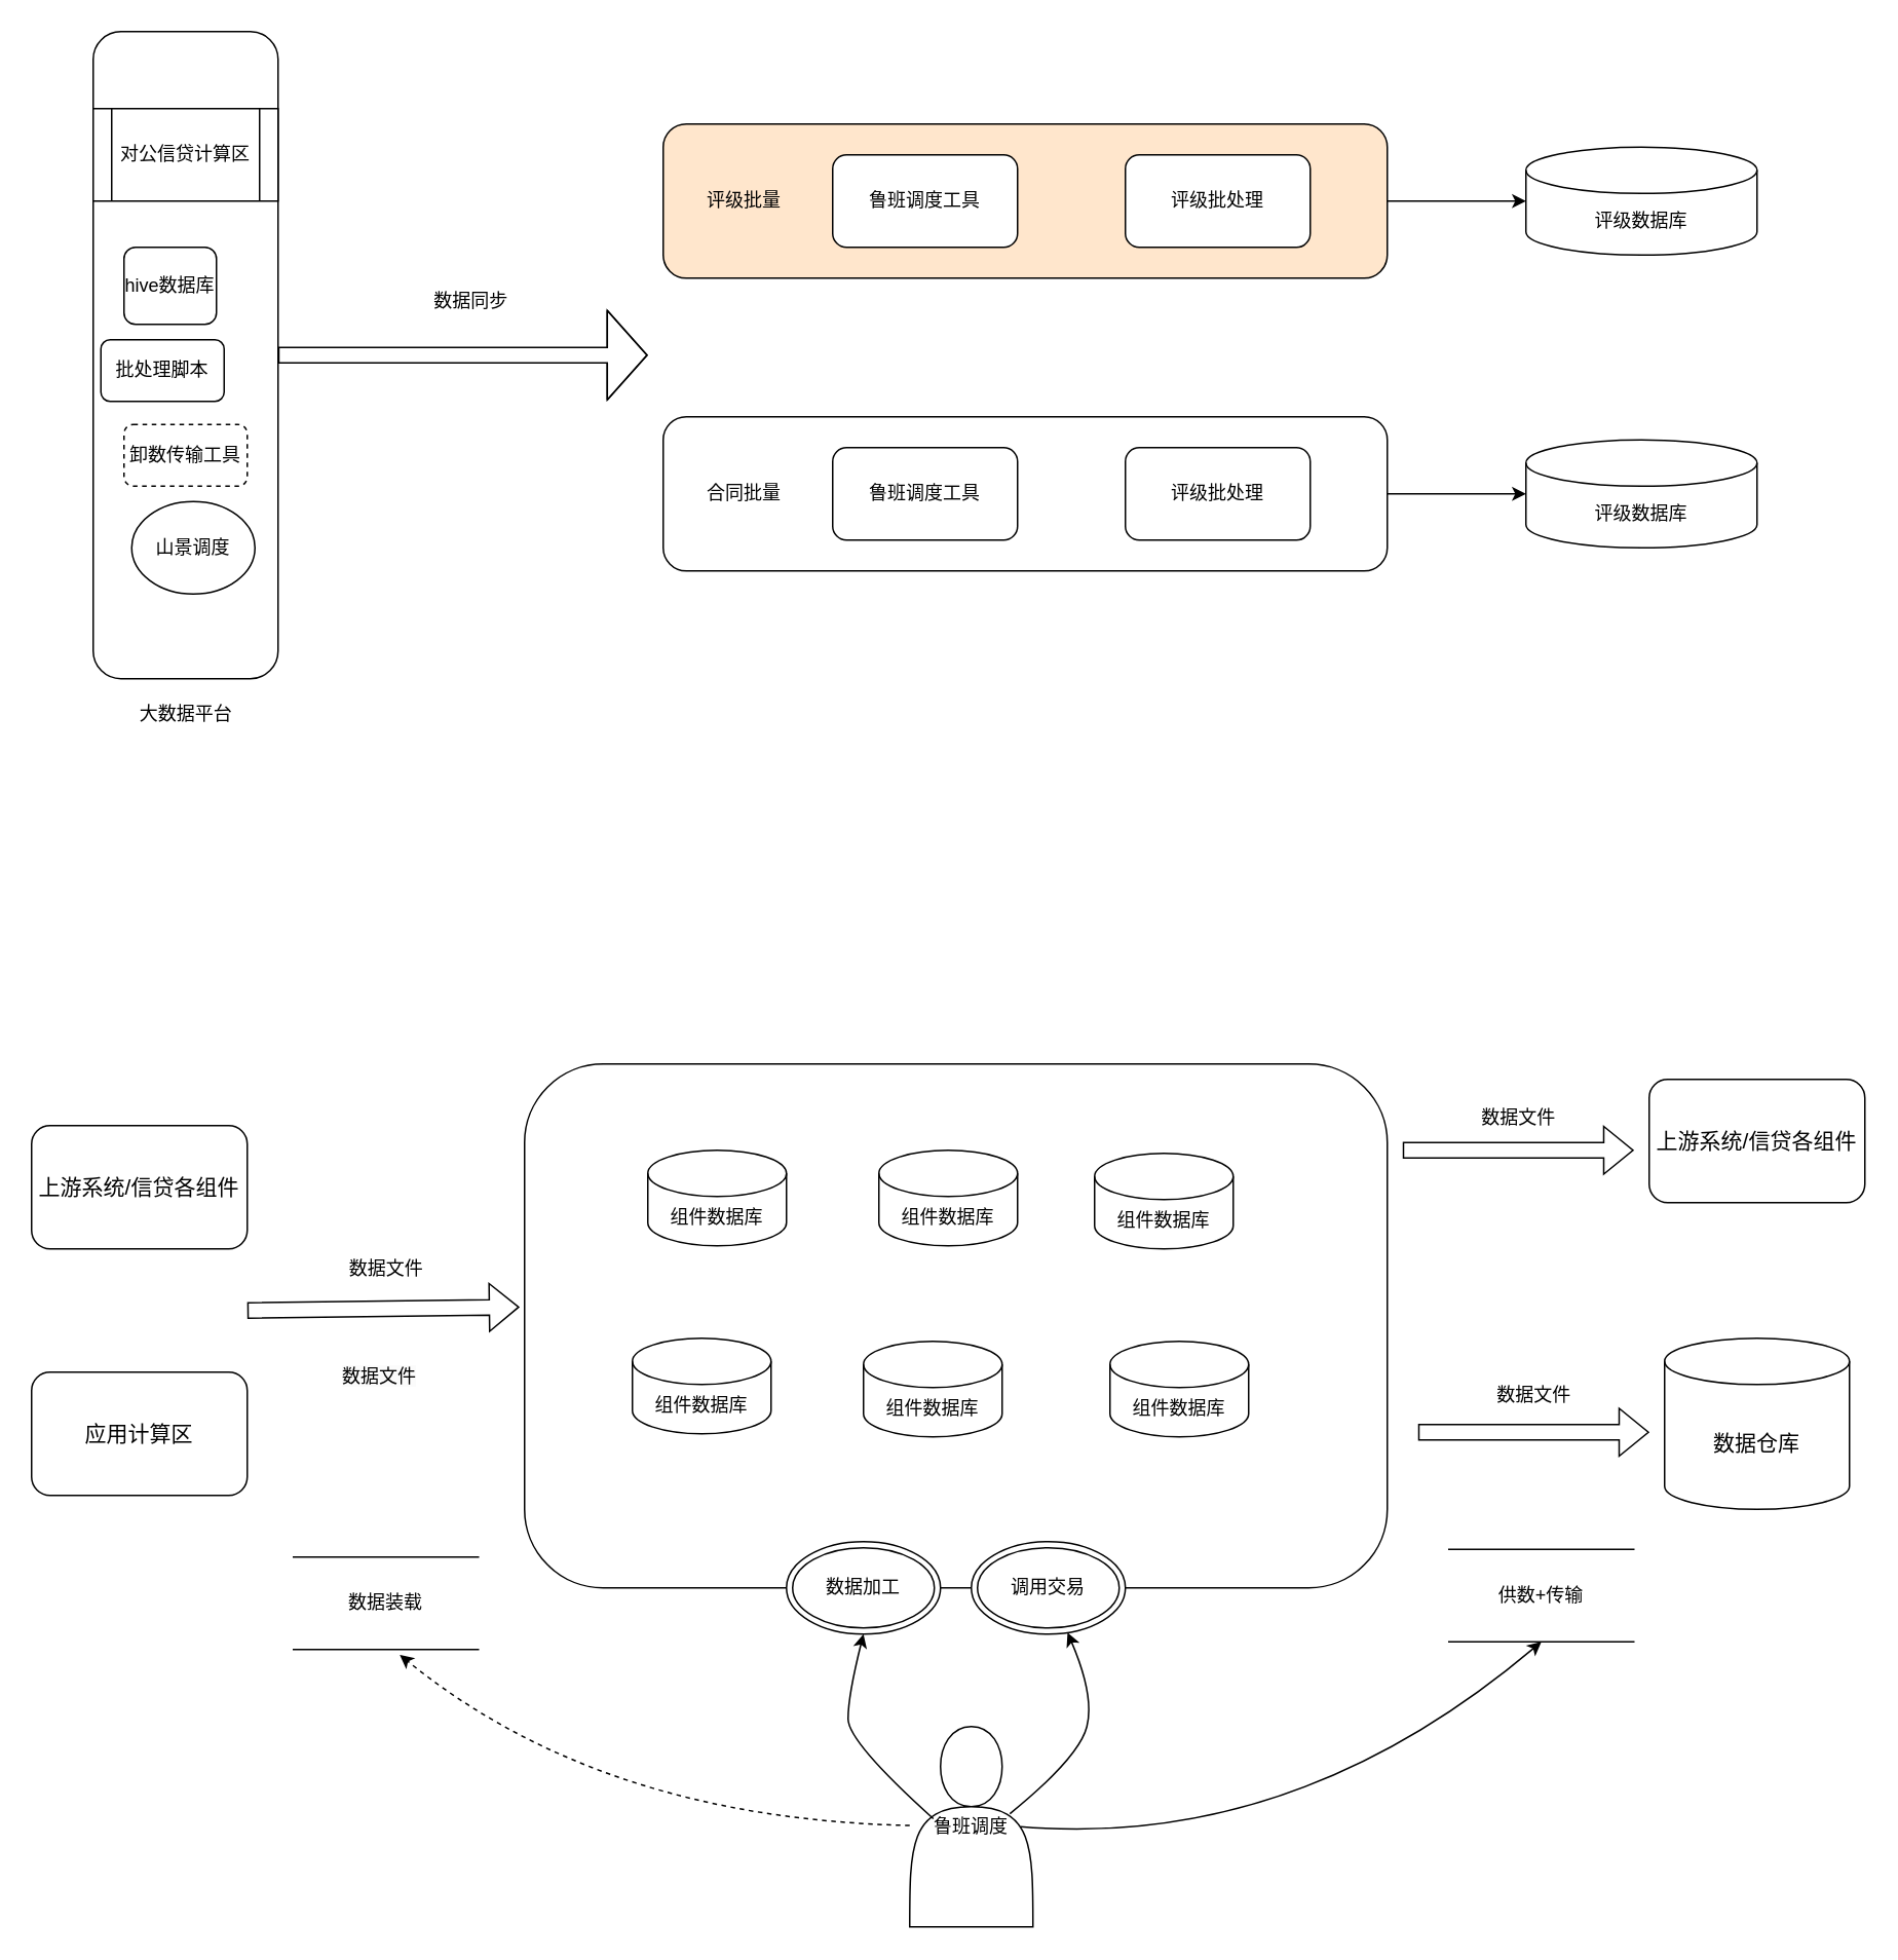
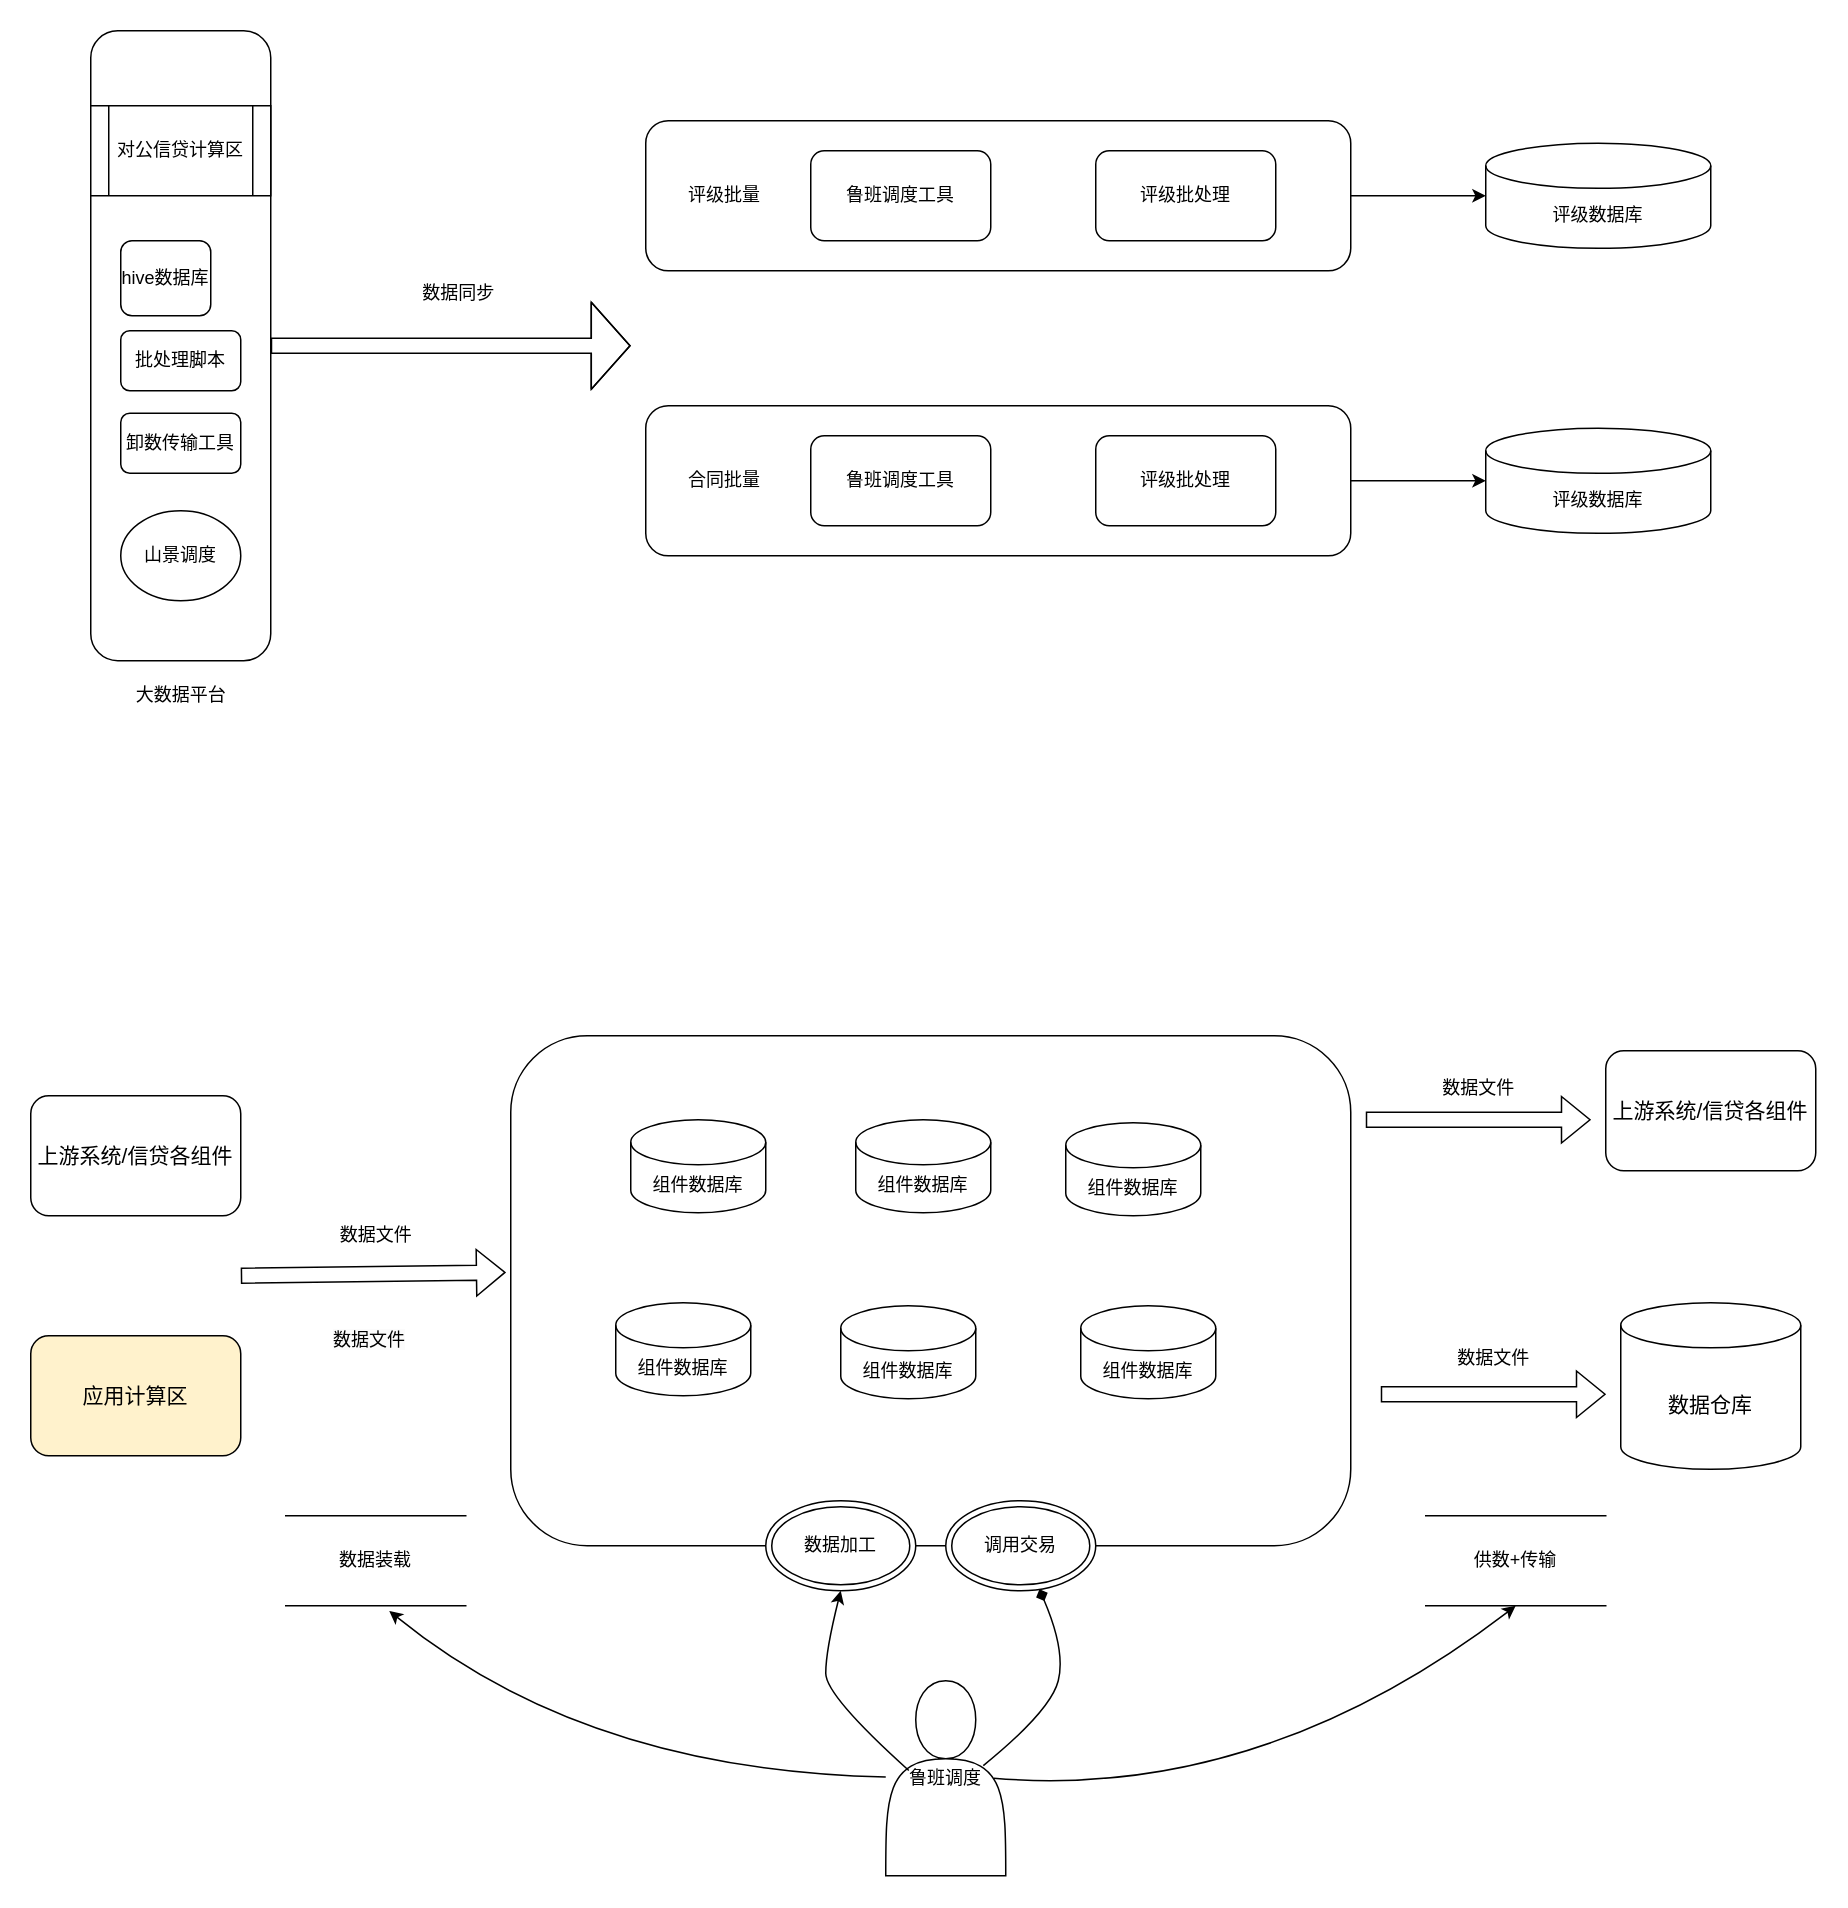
- <mxCell id="5" value="&amp;nbsp; &amp;nbsp; &amp;nbsp; &amp;nbsp; 评级批量" style="rounded=1;whiteSpace=wrap;html=1;align=left;fillColor=#ffe6cc;" vertex="1" parent="4"><mxGeometry width="470" height="100" as="geometry" /></mxCell>
+ <mxCell id="5" value="&amp;nbsp; &amp;nbsp; &amp;nbsp; &amp;nbsp; 评级批量" style="rounded=1;whiteSpace=wrap;html=1;align=left;" vertex="1" parent="4"><mxGeometry width="470" height="100" as="geometry" /></mxCell>
- <mxCell id="21" value="批处理脚本" style="rounded=1;whiteSpace=wrap;html=1;" vertex="1" parent="1"><mxGeometry x="65" y="220" width="80" height="40" as="geometry" /></mxCell>
+ <mxCell id="21" value="批处理脚本" style="rounded=1;whiteSpace=wrap;html=1;" vertex="1" parent="1"><mxGeometry x="80" y="220" width="80" height="40" as="geometry" /></mxCell>
- <mxCell id="20" value="卸数传输工具" style="rounded=1;whiteSpace=wrap;html=1;dashed=1;" vertex="1" parent="1"><mxGeometry x="80" y="275" width="80" height="40" as="geometry" /></mxCell>
+ <mxCell id="20" value="卸数传输工具" style="rounded=1;whiteSpace=wrap;html=1;" vertex="1" parent="1"><mxGeometry x="80" y="275" width="80" height="40" as="geometry" /></mxCell>
- <mxCell id="24" value="山景调度" style="ellipse;whiteSpace=wrap;html=1;" vertex="1" parent="1"><mxGeometry x="85" y="325" width="80" height="60" as="geometry" /></mxCell>
+ <mxCell id="24" value="山景调度" style="ellipse;whiteSpace=wrap;html=1;" vertex="1" parent="1"><mxGeometry x="80" y="340" width="80" height="60" as="geometry" /></mxCell>
- <mxCell id="27" value="&lt;font style=&quot;font-size: 14px;&quot;&gt;应用计算区&lt;/font&gt;" style="rounded=1;whiteSpace=wrap;html=1;" vertex="1" parent="1"><mxGeometry x="20" y="890" width="140" height="80" as="geometry" /></mxCell>
+ <mxCell id="27" value="&lt;font style=&quot;font-size: 14px;&quot;&gt;应用计算区&lt;/font&gt;" style="rounded=1;whiteSpace=wrap;html=1;fillColor=#fff2cc;" vertex="1" parent="1"><mxGeometry x="20" y="890" width="140" height="80" as="geometry" /></mxCell>
- <mxCell id="44" value="供数+传输" style="shape=partialRectangle;whiteSpace=wrap;html=1;left=0;right=0;fillColor=none;" vertex="1" parent="1"><mxGeometry x="940" y="1005" width="120" height="60" as="geometry" /></mxCell>
+ <mxCell id="44" value="供数+传输" style="shape=partialRectangle;whiteSpace=wrap;html=1;left=0;right=0;fillColor=none;" vertex="1" parent="1"><mxGeometry x="950" y="1010" width="120" height="60" as="geometry" /></mxCell>
- <mxCell id="51" value="" style="curved=1;endArrow=classic;html=1;rounded=0;exitX=0.813;exitY=0.435;exitDx=0;exitDy=0;exitPerimeter=0;" edge="1" parent="1" source="47" target="46"><mxGeometry width="50" height="50" relative="1" as="geometry"><mxPoint x="710" y="1150" as="sourcePoint" /><mxPoint x="760" y="1100" as="targetPoint" /><Array as="points"><mxPoint x="700" y="1140" /><mxPoint x="710" y="1100" /></Array></mxGeometry></mxCell>
+ <mxCell id="51" value="" style="curved=1;endArrow=diamond;html=1;rounded=0;exitX=0.813;exitY=0.435;exitDx=0;exitDy=0;exitPerimeter=0;" edge="1" parent="1" source="47" target="46"><mxGeometry width="50" height="50" relative="1" as="geometry"><mxPoint x="710" y="1150" as="sourcePoint" /><mxPoint x="760" y="1100" as="targetPoint" /><Array as="points"><mxPoint x="700" y="1140" /><mxPoint x="710" y="1100" /></Array></mxGeometry></mxCell>
- <mxCell id="48" value="" style="curved=1;endArrow=classic;html=1;rounded=0;entryX=0.575;entryY=1.057;entryDx=0;entryDy=0;entryPerimeter=0;dashed=1;" edge="1" parent="1" source="47" target="43"><mxGeometry width="50" height="50" relative="1" as="geometry"><mxPoint x="340" y="1180" as="sourcePoint" /><mxPoint x="390" y="1130" as="targetPoint" /><Array as="points"><mxPoint x="390" y="1180" /></Array></mxGeometry></mxCell>
+ <mxCell id="48" value="" style="curved=1;endArrow=classic;html=1;rounded=0;entryX=0.575;entryY=1.057;entryDx=0;entryDy=0;entryPerimeter=0;" edge="1" parent="1" source="47" target="43"><mxGeometry width="50" height="50" relative="1" as="geometry"><mxPoint x="340" y="1180" as="sourcePoint" /><mxPoint x="390" y="1130" as="targetPoint" /><Array as="points"><mxPoint x="390" y="1180" /></Array></mxGeometry></mxCell>
